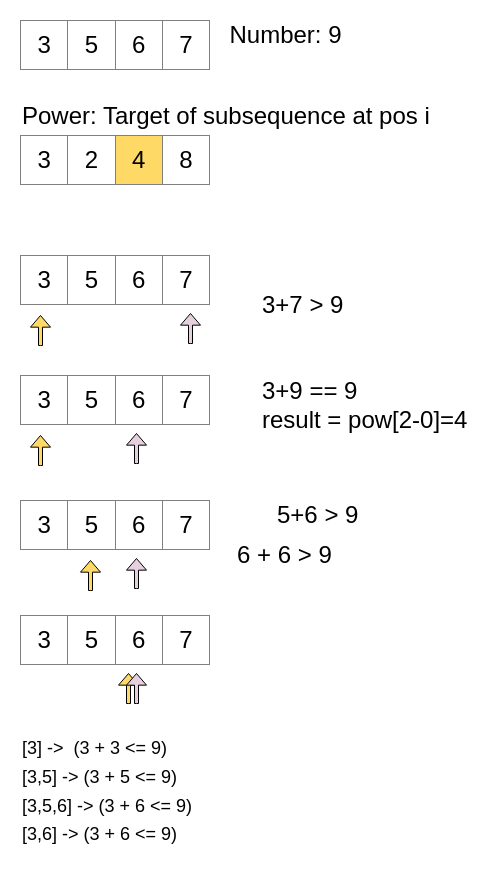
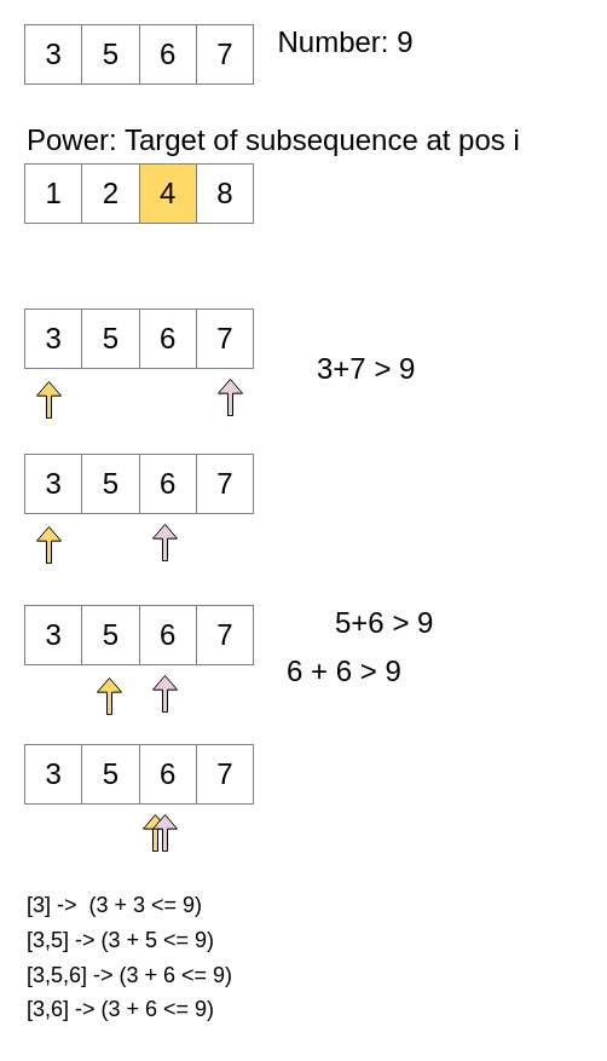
- <mxCell id="6" value="&lt;table border=&quot;1&quot; width=&quot;100%&quot; style=&quot;width: 100% ; height: 100% ; border-collapse: collapse&quot;&gt;&lt;tbody&gt;&lt;tr&gt;&lt;td align=&quot;center&quot;&gt;3&lt;/td&gt;&lt;td align=&quot;center&quot;&gt;2&lt;/td&gt;&lt;td align=&quot;center&quot; style=&quot;background-color: rgb(255 , 217 , 102)&quot;&gt;4&lt;/td&gt;&lt;td style=&quot;text-align: center&quot;&gt;8&lt;/td&gt;&lt;/tr&gt;&lt;/tbody&gt;&lt;/table&gt;" style="text;html=1;strokeColor=none;fillColor=none;overflow=fill;fontSize=24;" vertex="1" parent="1"><mxGeometry x="20" y="135" width="190" height="50" as="geometry" /></mxCell>
+ <mxCell id="6" value="&lt;table border=&quot;1&quot; width=&quot;100%&quot; style=&quot;width: 100% ; height: 100% ; border-collapse: collapse&quot;&gt;&lt;tbody&gt;&lt;tr&gt;&lt;td align=&quot;center&quot;&gt;1&lt;/td&gt;&lt;td align=&quot;center&quot;&gt;2&lt;/td&gt;&lt;td align=&quot;center&quot; style=&quot;background-color: rgb(255 , 217 , 102)&quot;&gt;4&lt;/td&gt;&lt;td style=&quot;text-align: center&quot;&gt;8&lt;/td&gt;&lt;/tr&gt;&lt;/tbody&gt;&lt;/table&gt;" style="text;html=1;strokeColor=none;fillColor=none;overflow=fill;fontSize=24;" vertex="1" parent="1"><mxGeometry x="20" y="135" width="190" height="50" as="geometry" /></mxCell>
- <mxCell id="13" value="3+9 == 9&lt;br&gt;result = pow[2-0]=4" style="text;html=1;align=left;verticalAlign=middle;resizable=0;points=[];autosize=1;fontSize=24;" vertex="1" parent="1"><mxGeometry x="260" y="375" width="220" height="60" as="geometry" /></mxCell>
